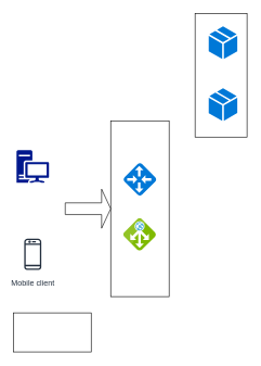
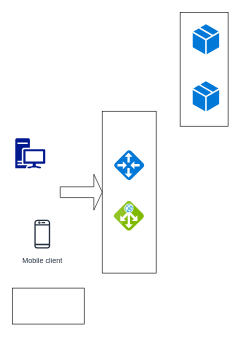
- <mxCell id="4" value="Mobile client" style="outlineConnect=0;fontColor=#232F3E;gradientColor=none;strokeColor=#232F3E;fillColor=#ffffff;dashed=0;verticalLabelPosition=bottom;verticalAlign=top;align=center;html=1;fontSize=12;fontStyle=0;aspect=fixed;shape=mxgraph.aws4.resourceIcon;resIcon=mxgraph.aws4.mobile_client;" vertex="1" parent="1"><mxGeometry x="20" y="360" width="60" height="60" as="geometry" /></mxCell>
+ <mxCell id="4" value="Mobile client" style="outlineConnect=0;fontColor=#232F3E;gradientColor=none;strokeColor=#232F3E;fillColor=#ffffff;dashed=0;verticalLabelPosition=bottom;verticalAlign=top;align=center;html=1;fontSize=12;fontStyle=0;aspect=fixed;shape=mxgraph.aws4.resourceIcon;resIcon=mxgraph.aws4.mobile_client;" vertex="1" parent="1"><mxGeometry x="40" y="360" width="60" height="60" as="geometry" /></mxCell>
